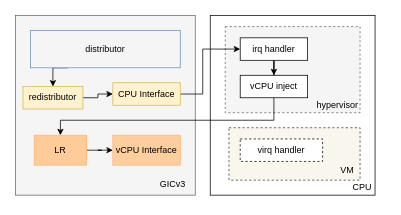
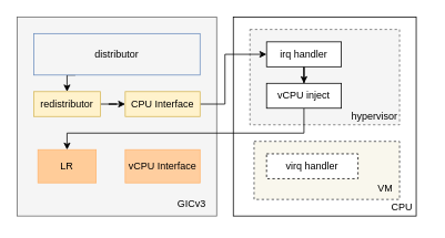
- <mxCell id="9" value="redistributor" style="rounded=0;whiteSpace=wrap;html=1;fillColor=#fff2cc;strokeColor=#d6b656;" vertex="1" parent="1"><mxGeometry x="30" y="115" width="80" height="30" as="geometry" /></mxCell>
+ <mxCell id="9" value="redistributor" style="rounded=0;whiteSpace=wrap;html=1;fillColor=#fff2cc;strokeColor=#d6b656;" vertex="1" parent="1"><mxGeometry x="40" y="110" width="80" height="30" as="geometry" /></mxCell>
- <mxCell id="18" value="" style="edgeStyle=orthogonalEdgeStyle;rounded=0;orthogonalLoop=1;jettySize=auto;html=1;" edge="1" parent="1" source="19" target="21"><mxGeometry relative="1" as="geometry" /></mxCell>
